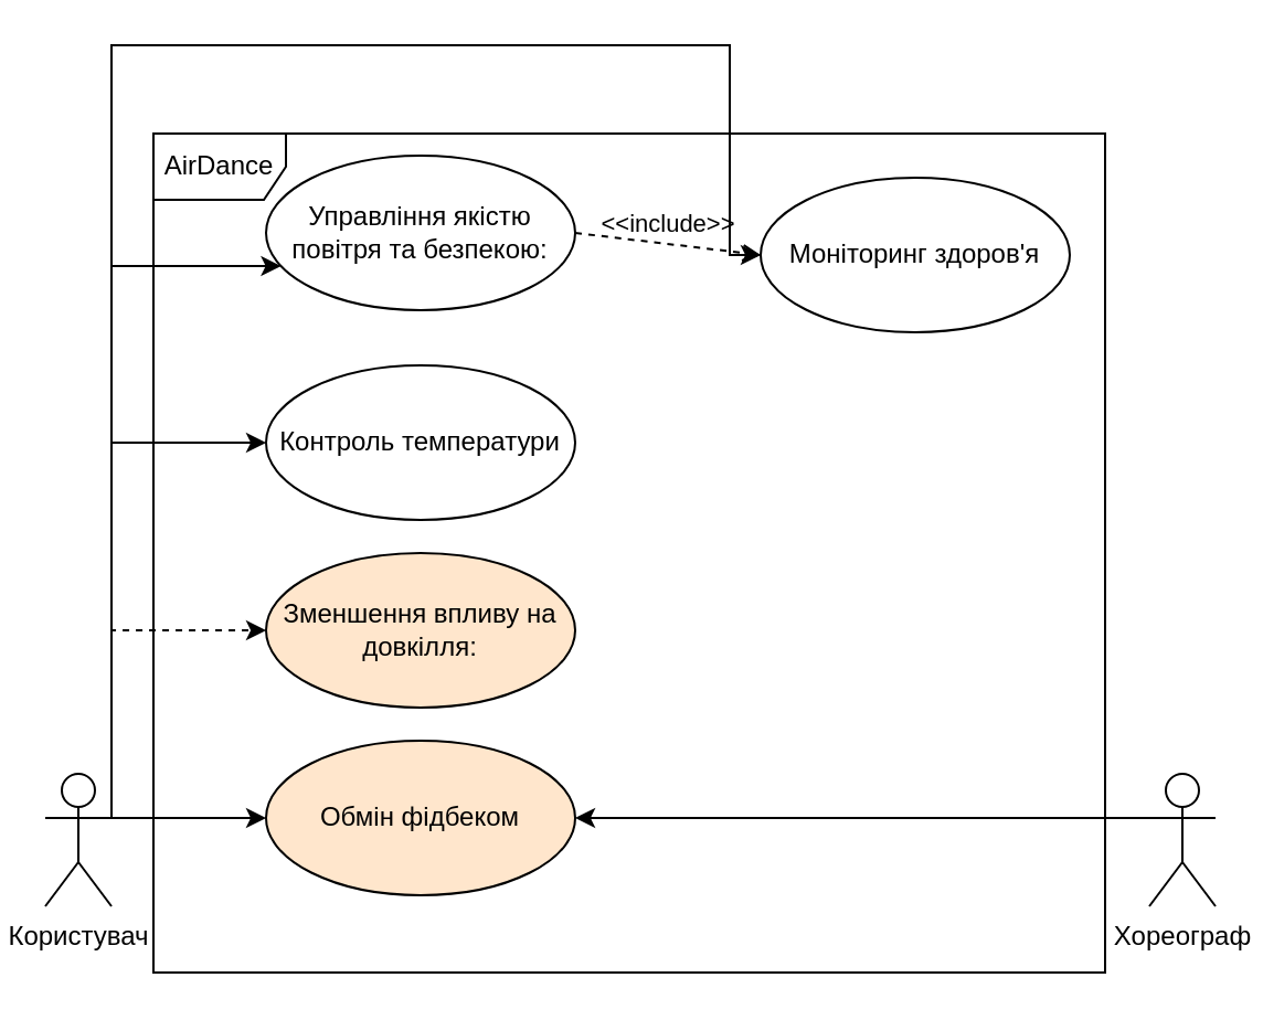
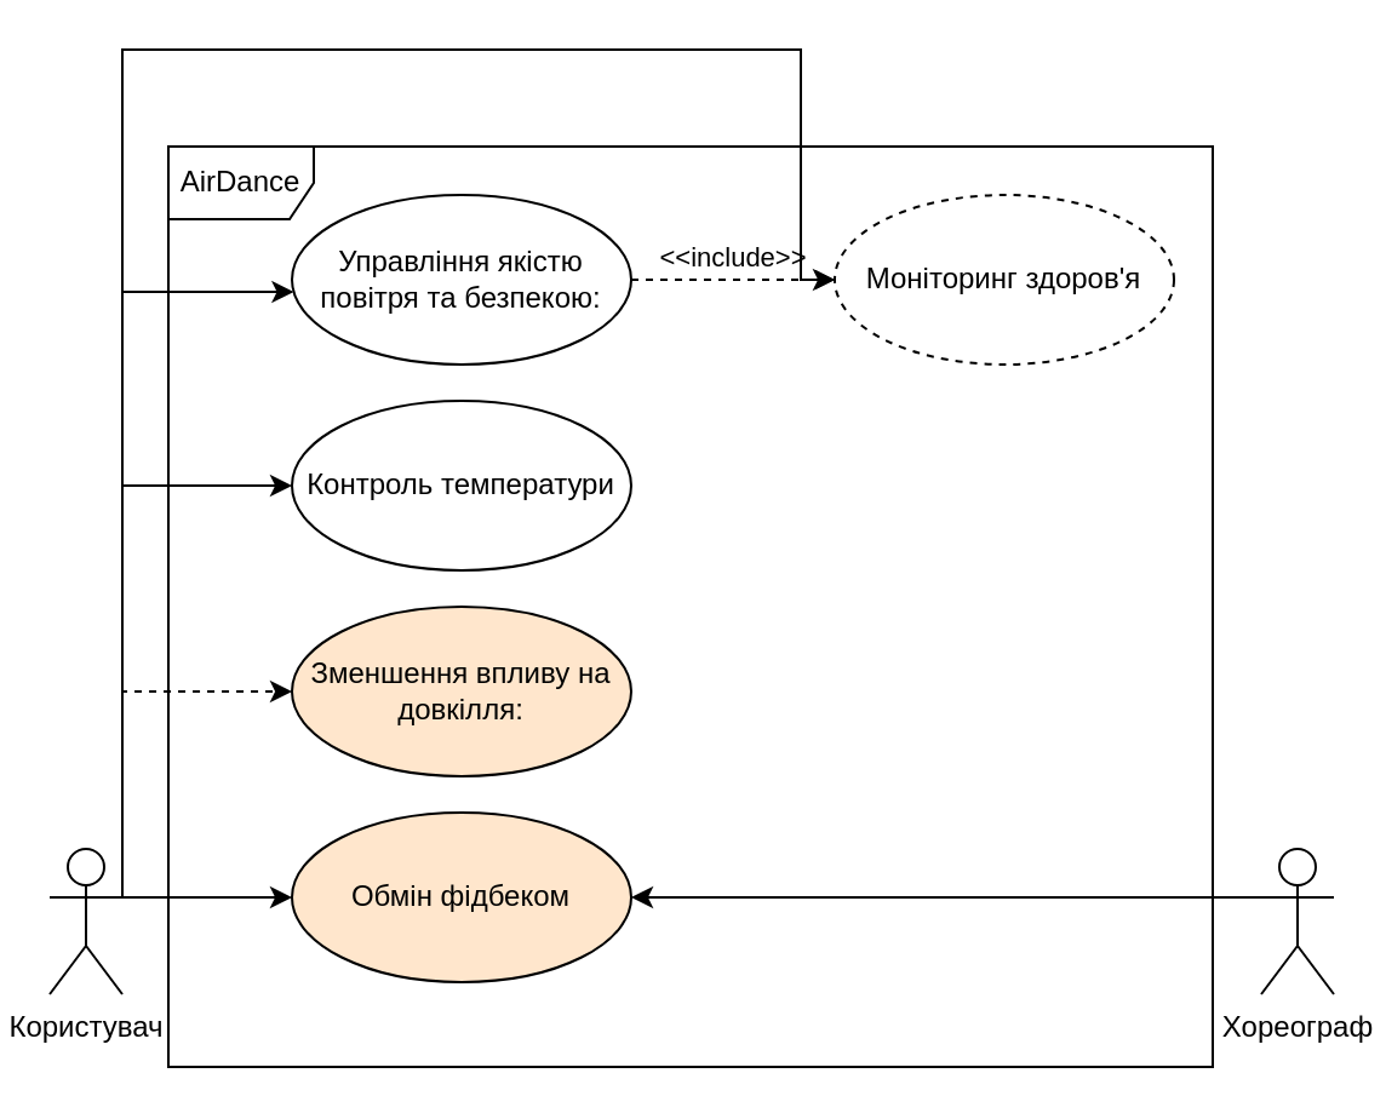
- <mxCell id="3" value="Управління якістю повітря та безпекою:" style="ellipse;whiteSpace=wrap;html=1;" vertex="1" parent="1"><mxGeometry x="120" y="70" width="140" height="70" as="geometry" /></mxCell>
+ <mxCell id="3" value="Управління якістю повітря та безпекою:" style="ellipse;whiteSpace=wrap;html=1;" vertex="1" parent="1"><mxGeometry x="120" y="80" width="140" height="70" as="geometry" /></mxCell>
- <mxCell id="14" value="Моніторинг здоров'я" style="ellipse;whiteSpace=wrap;html=1;" vertex="1" parent="1"><mxGeometry x="344" y="80" width="140" height="70" as="geometry" /></mxCell>
+ <mxCell id="14" value="Моніторинг здоров'я" style="ellipse;whiteSpace=wrap;html=1;dashed=1;" vertex="1" parent="1"><mxGeometry x="344" y="80" width="140" height="70" as="geometry" /></mxCell>
